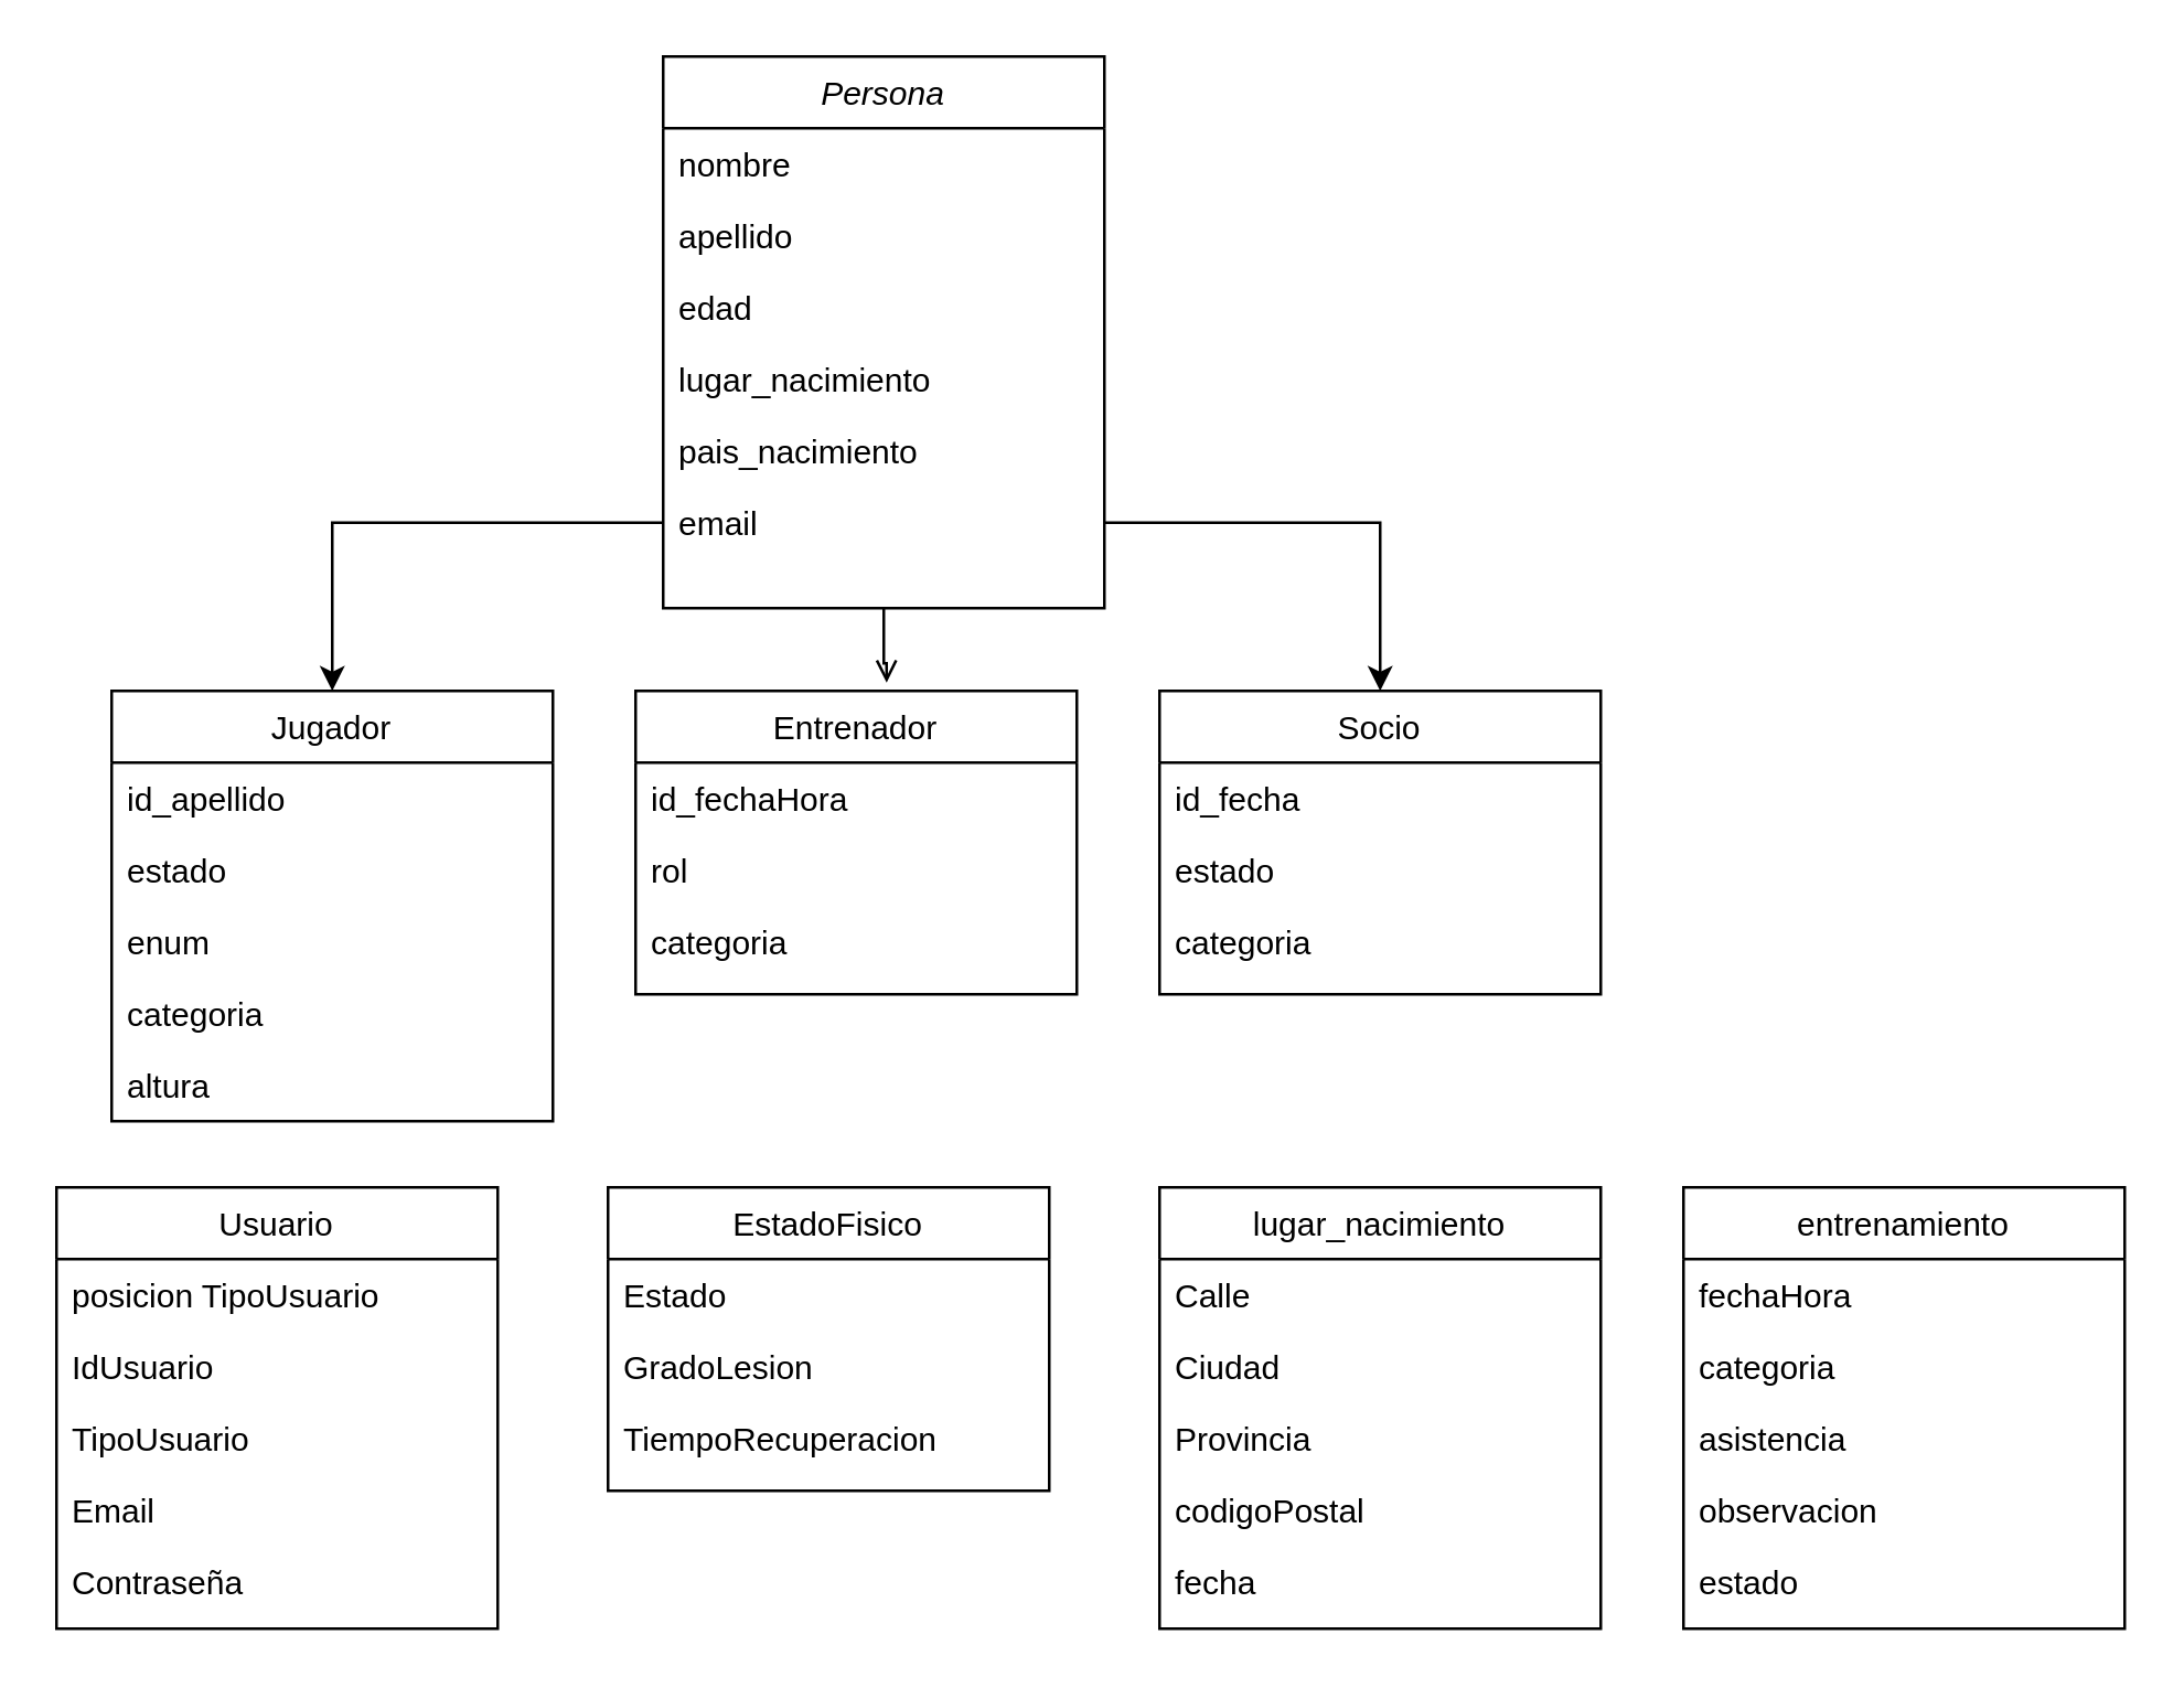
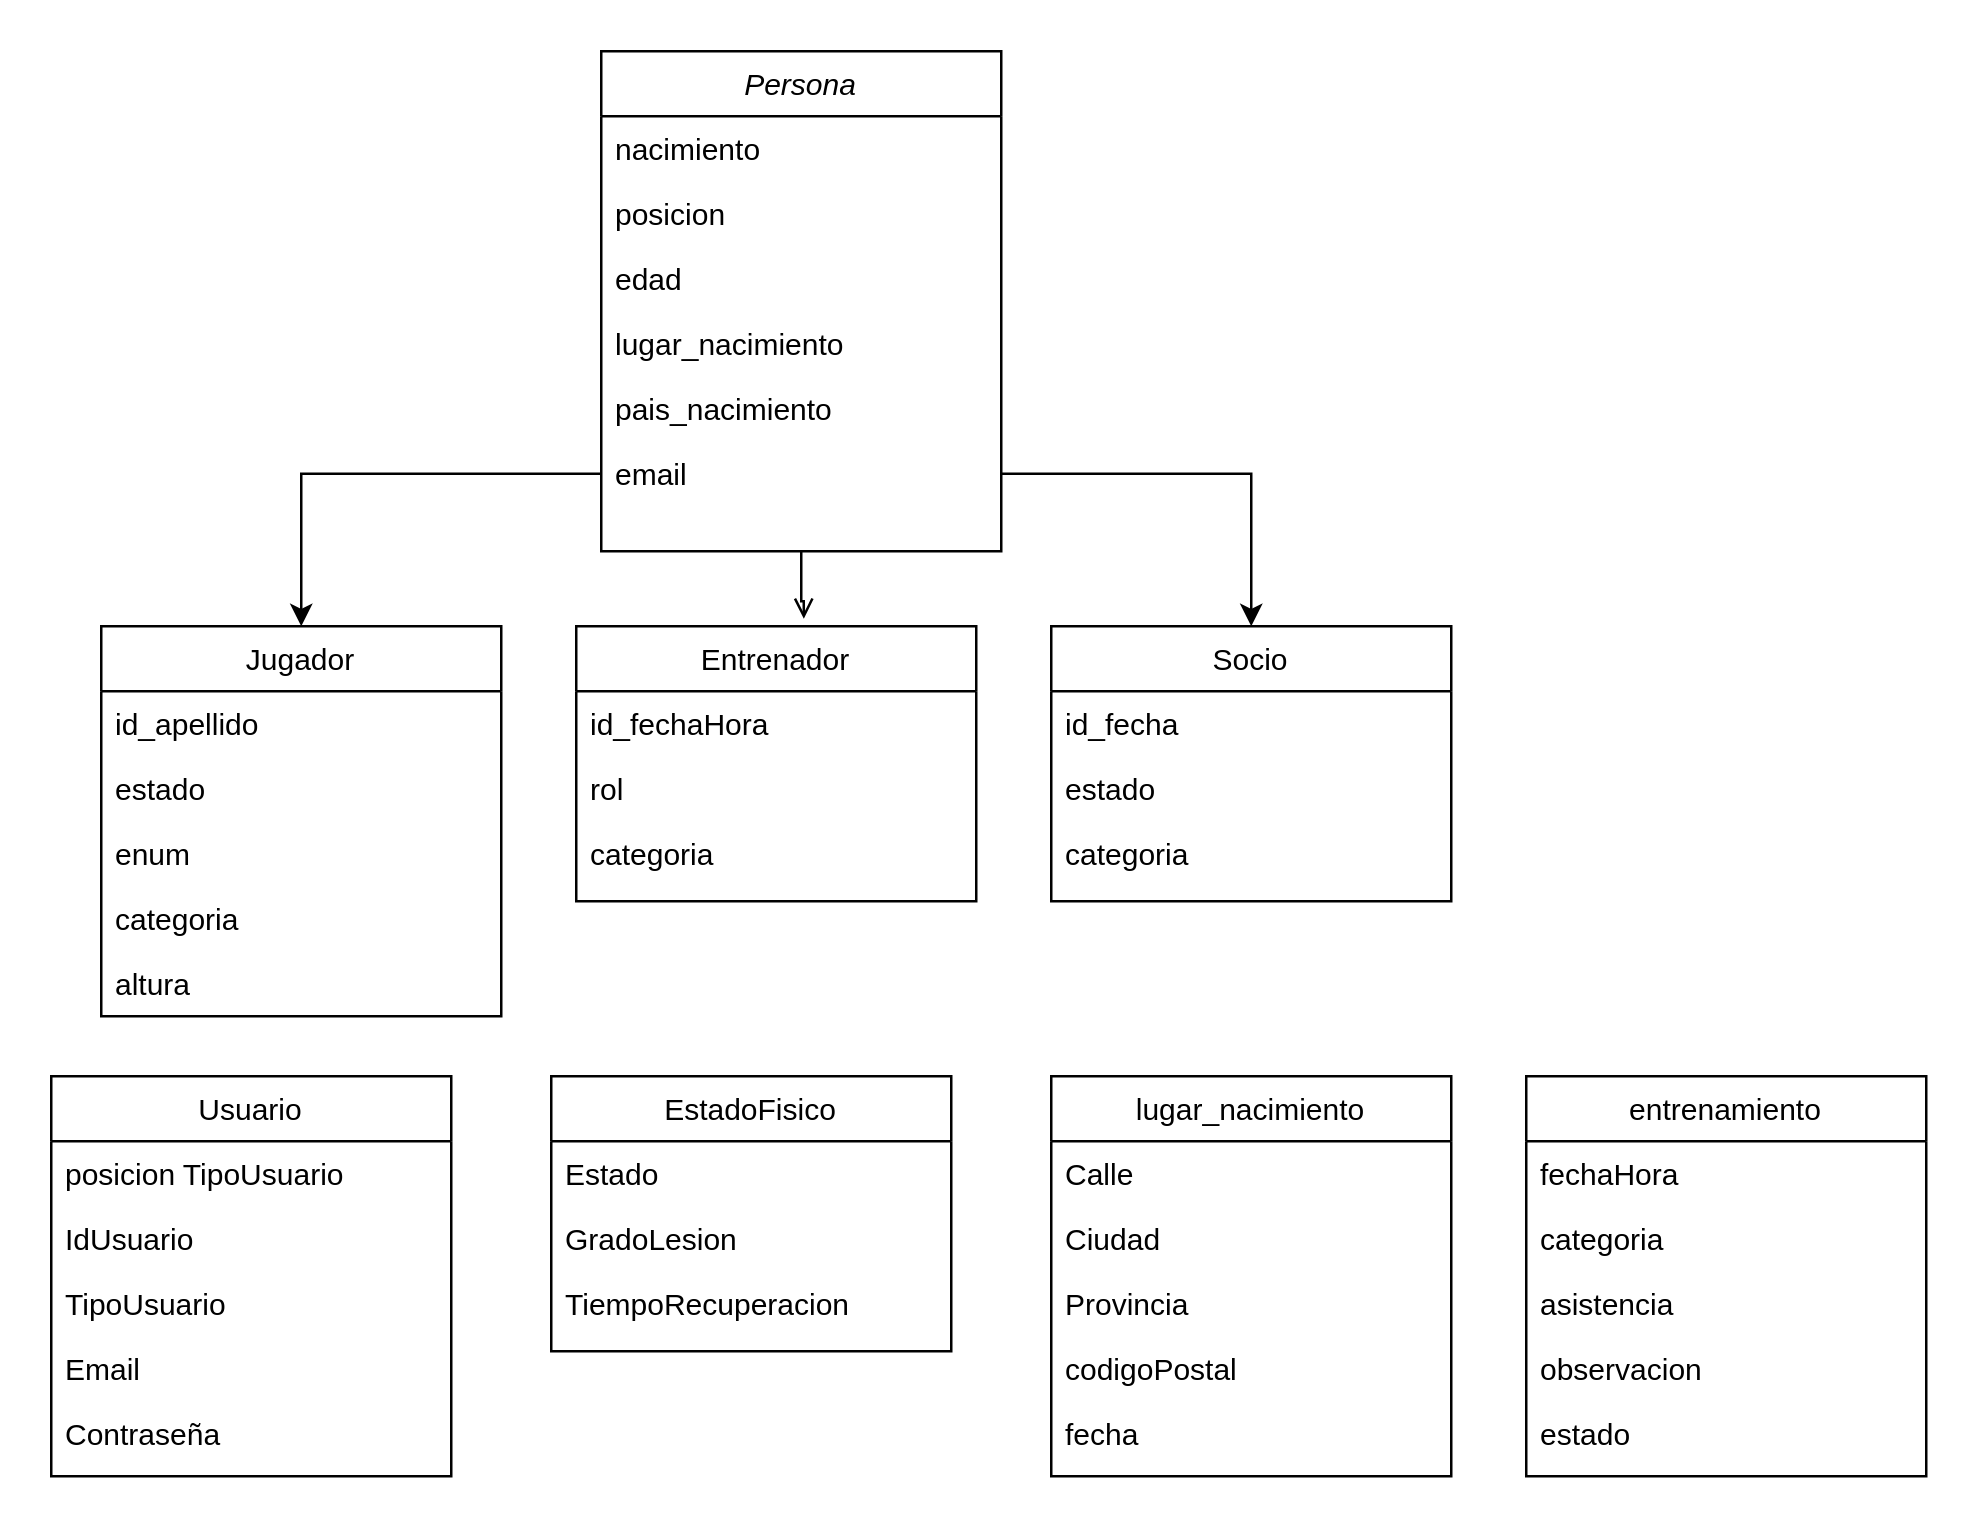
- <mxCell id="3" value="nombre" style="text;align=left;verticalAlign=top;spacingLeft=4;spacingRight=4;overflow=hidden;rotatable=0;points=[[0,0.5],[1,0.5]];portConstraint=eastwest;" parent="2" vertex="1"><mxGeometry y="26" width="160" height="26" as="geometry" /></mxCell>
+ <mxCell id="3" value="nacimiento" style="text;align=left;verticalAlign=top;spacingLeft=4;spacingRight=4;overflow=hidden;rotatable=0;points=[[0,0.5],[1,0.5]];portConstraint=eastwest;" parent="2" vertex="1"><mxGeometry y="26" width="160" height="26" as="geometry" /></mxCell>
- <mxCell id="4" value="apellido&#10;&#10;" style="text;align=left;verticalAlign=top;spacingLeft=4;spacingRight=4;overflow=hidden;rotatable=0;points=[[0,0.5],[1,0.5]];portConstraint=eastwest;rounded=0;shadow=0;html=0;" parent="2" vertex="1"><mxGeometry y="52" width="160" height="26" as="geometry" /></mxCell>
+ <mxCell id="4" value="posicion&#10;&#10;" style="text;align=left;verticalAlign=top;spacingLeft=4;spacingRight=4;overflow=hidden;rotatable=0;points=[[0,0.5],[1,0.5]];portConstraint=eastwest;rounded=0;shadow=0;html=0;" parent="2" vertex="1"><mxGeometry y="52" width="160" height="26" as="geometry" /></mxCell>
